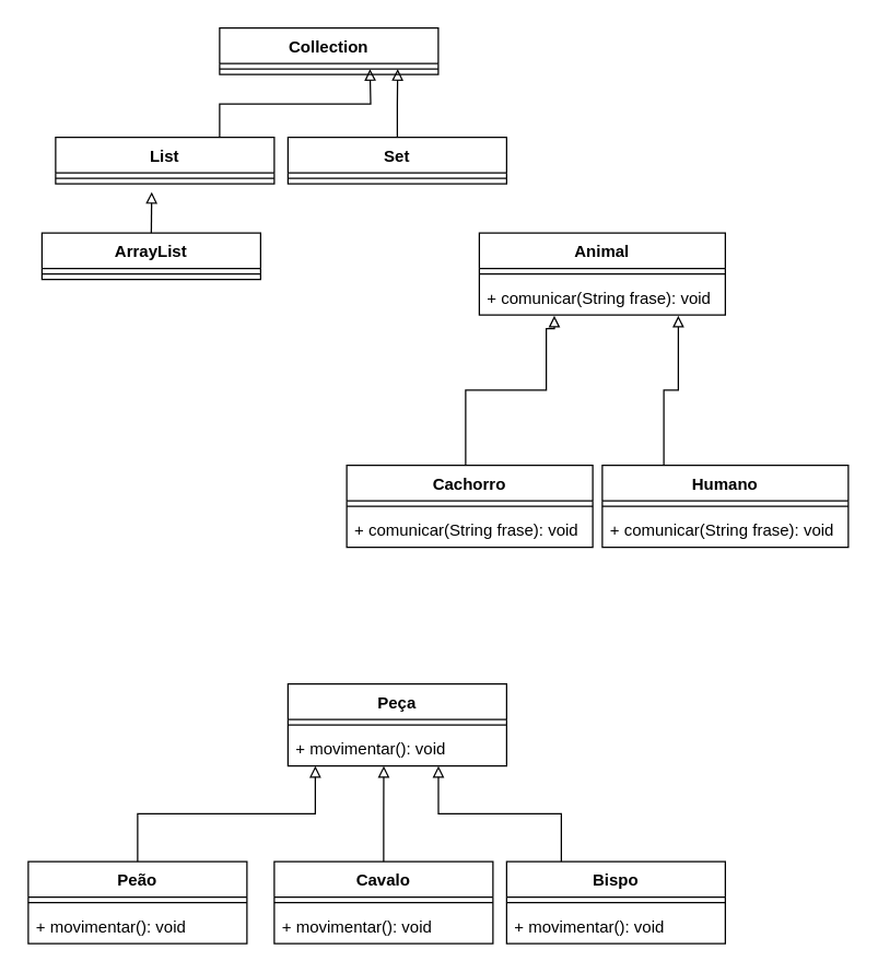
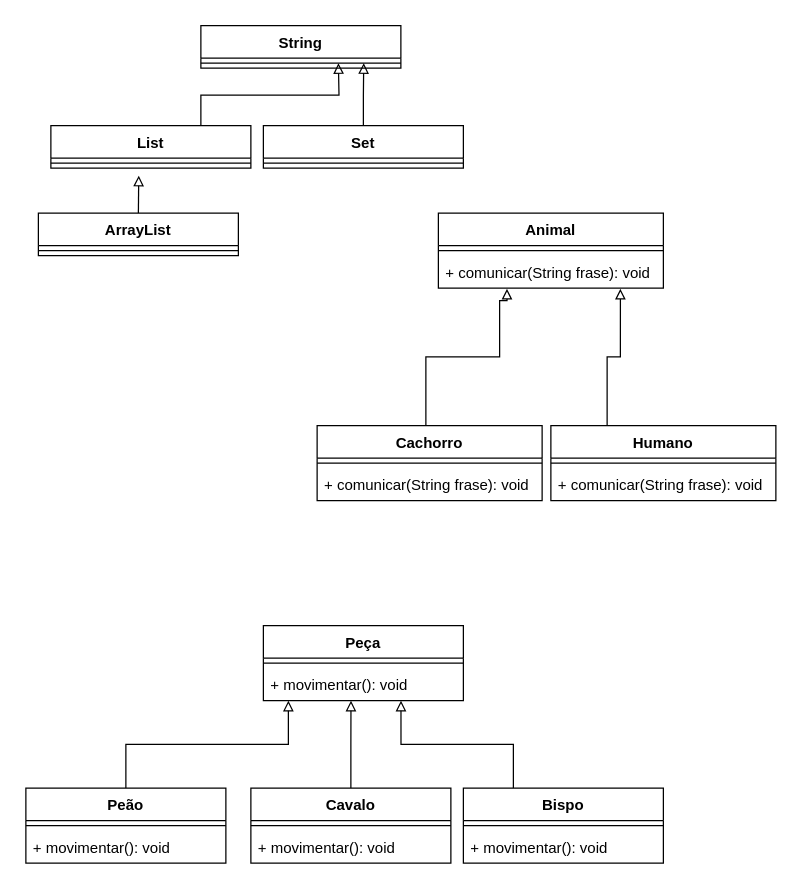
- <mxCell id="19" value="Collection" style="swimlane;fontStyle=1;align=center;verticalAlign=top;childLayout=stackLayout;horizontal=1;startSize=26;horizontalStack=0;resizeParent=1;resizeParentMax=0;resizeLast=0;collapsible=1;marginBottom=0;" vertex="1" parent="1"><mxGeometry x="160" y="20" width="160" height="34" as="geometry" /></mxCell>
+ <mxCell id="19" value="String" style="swimlane;fontStyle=1;align=center;verticalAlign=top;childLayout=stackLayout;horizontal=1;startSize=26;horizontalStack=0;resizeParent=1;resizeParentMax=0;resizeLast=0;collapsible=1;marginBottom=0;" vertex="1" parent="1"><mxGeometry x="160" y="20" width="160" height="34" as="geometry" /></mxCell>
